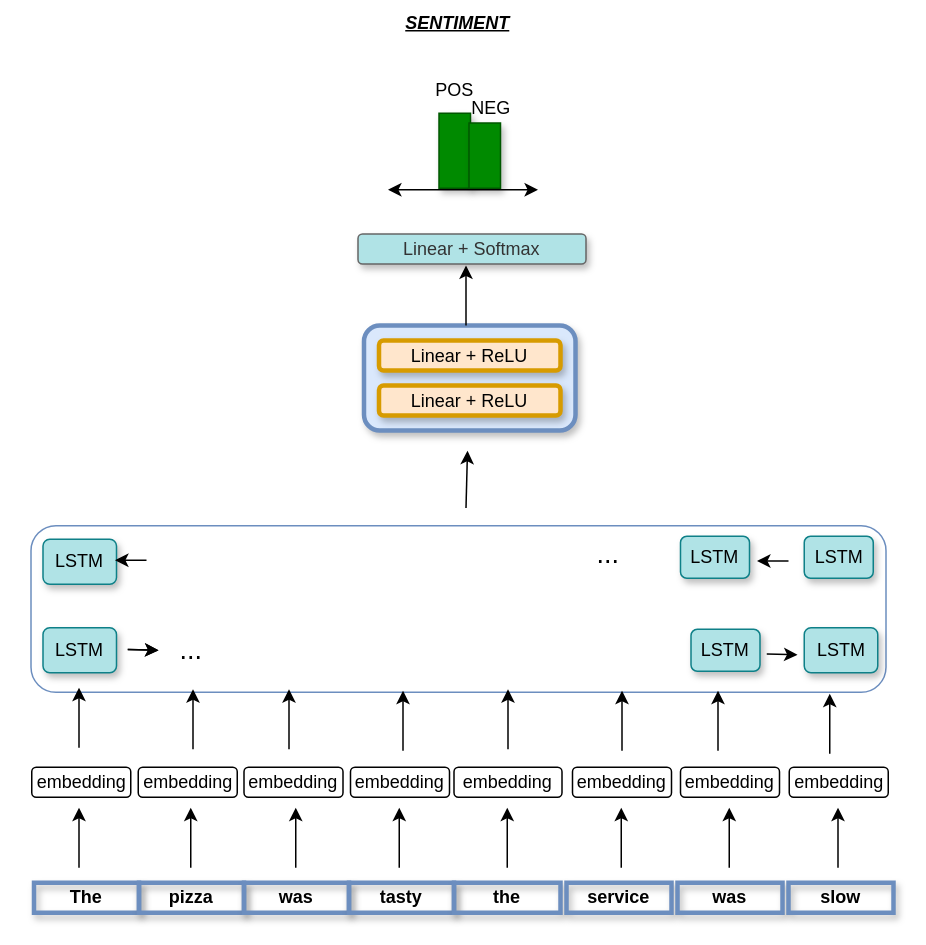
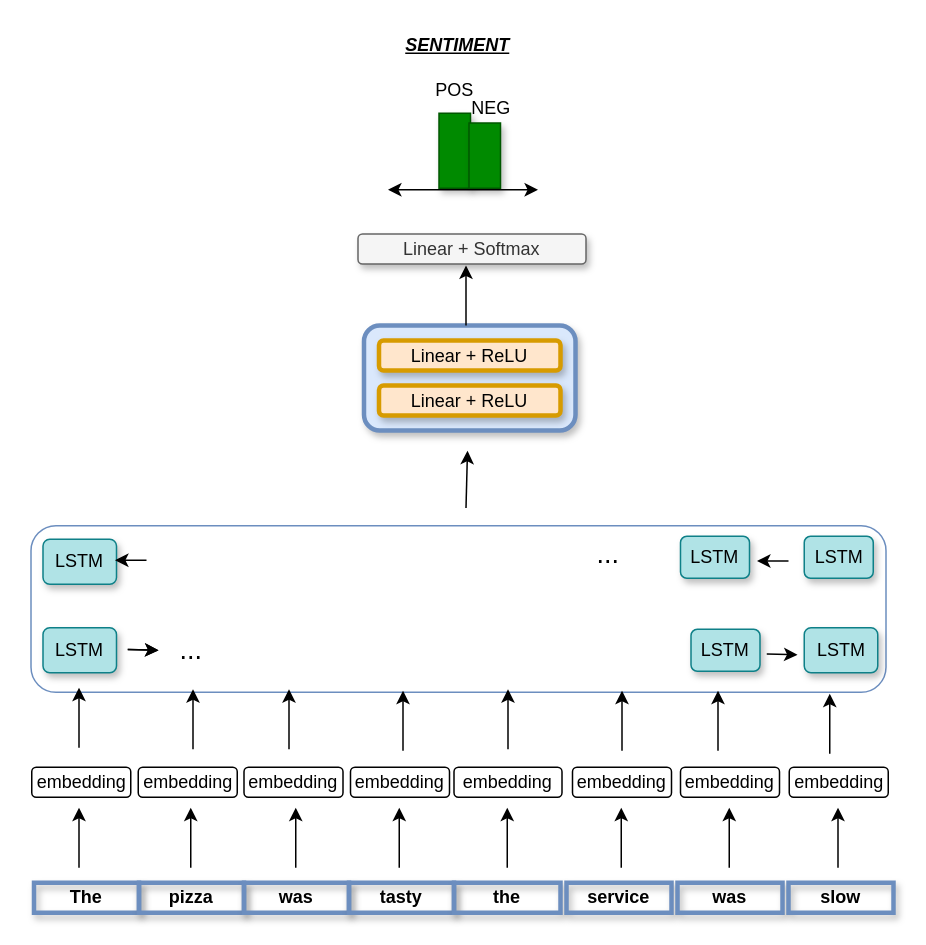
- <mxCell id="21" value="&lt;u&gt;&lt;i&gt;&lt;b&gt;SENTIMENT&lt;/b&gt;&lt;/i&gt;&lt;/u&gt;" style="text;html=1;resizable=0;points=[];autosize=1;align=left;verticalAlign=top;spacingTop=-4;" parent="1" vertex="1"><mxGeometry x="268.003" y="5" width="80" height="20" as="geometry" /></mxCell>
+ <mxCell id="21" value="&lt;u&gt;&lt;i&gt;&lt;b&gt;SENTIMENT&lt;/b&gt;&lt;/i&gt;&lt;/u&gt;" style="text;html=1;resizable=0;points=[];autosize=1;align=left;verticalAlign=top;spacingTop=-4;" parent="1" vertex="1"><mxGeometry x="268.003" y="20" width="80" height="20" as="geometry" /></mxCell>
- <mxCell id="12" value="Linear + Softmax" style="rounded=1;whiteSpace=wrap;html=1;shadow=1;glass=0;comic=0;strokeWidth=1;fillColor=#b0e3e6;strokeColor=#666666;fontColor=#333333;" parent="1" vertex="1"><mxGeometry x="238" y="155.5" width="152" height="20" as="geometry" /></mxCell>
+ <mxCell id="12" value="Linear + Softmax" style="rounded=1;whiteSpace=wrap;html=1;shadow=1;glass=0;comic=0;strokeWidth=1;fillColor=#f5f5f5;strokeColor=#666666;fontColor=#333333;" parent="1" vertex="1"><mxGeometry x="238" y="155.5" width="152" height="20" as="geometry" /></mxCell>
